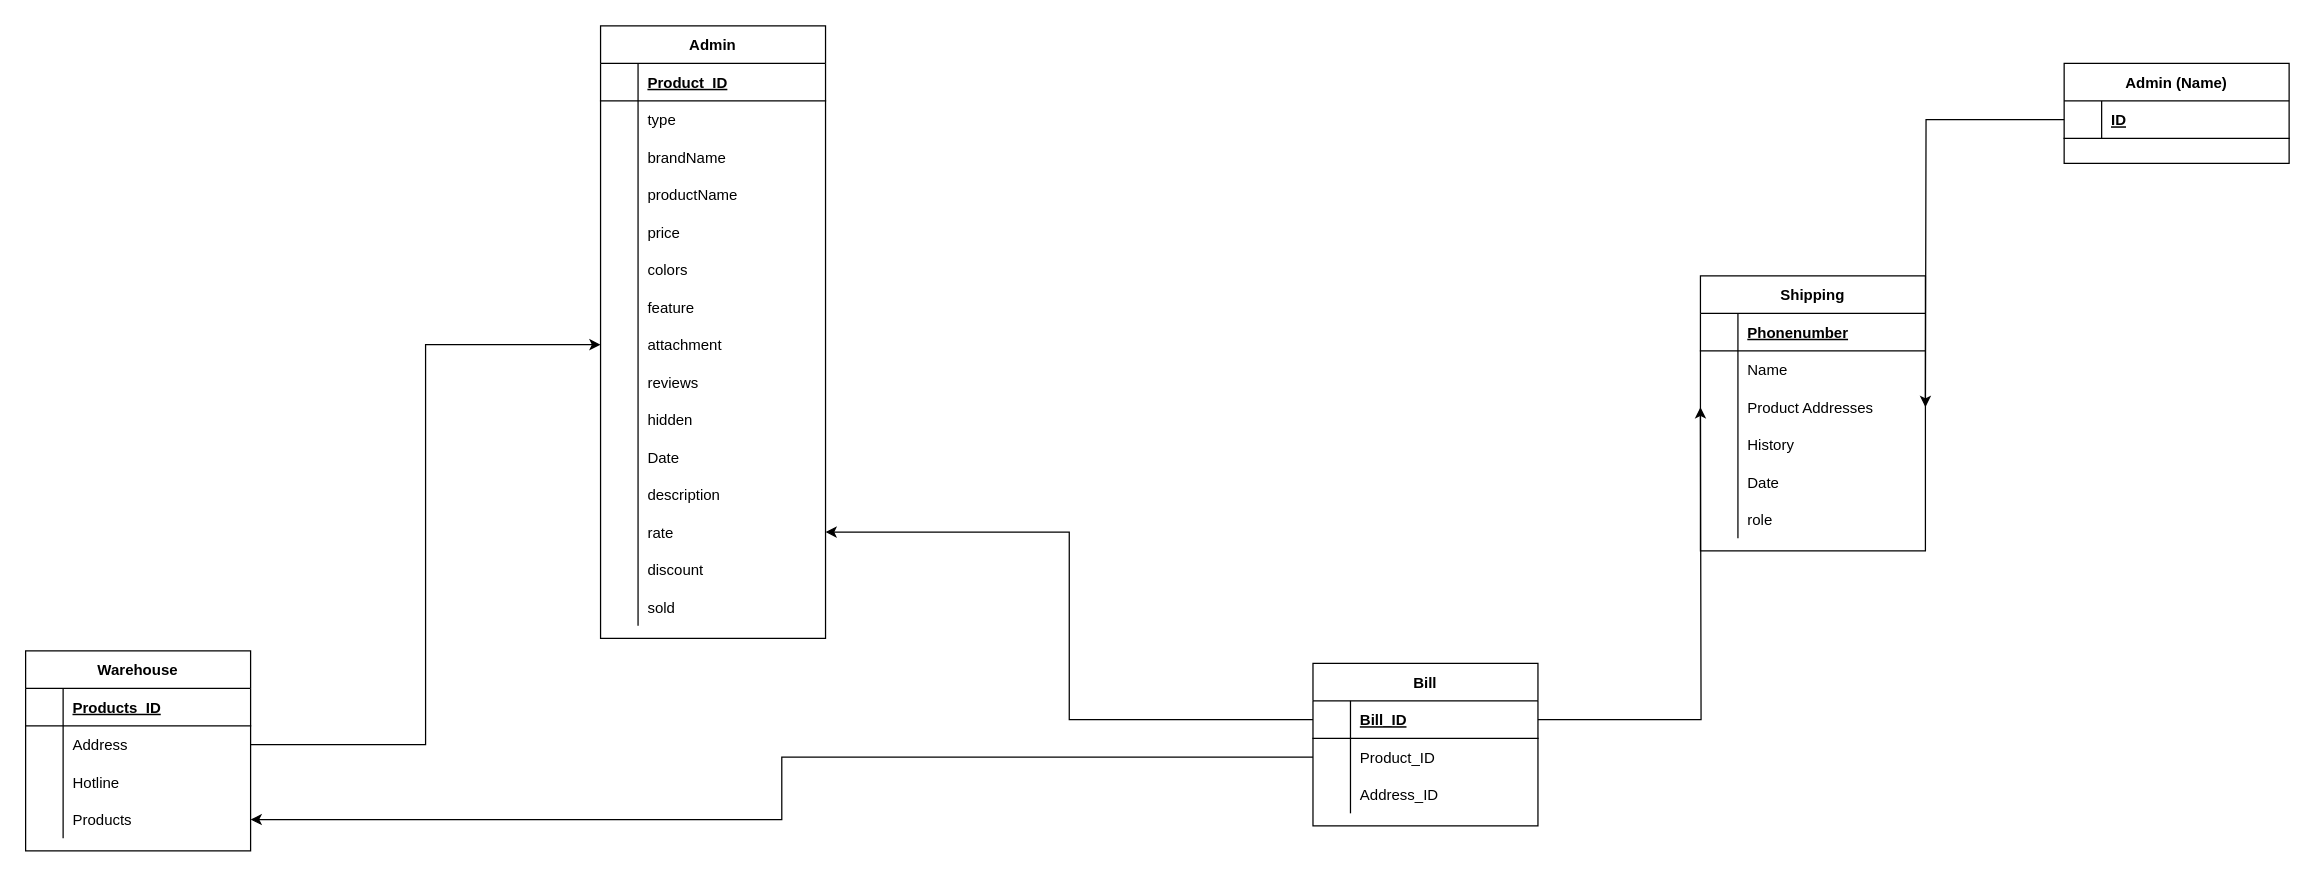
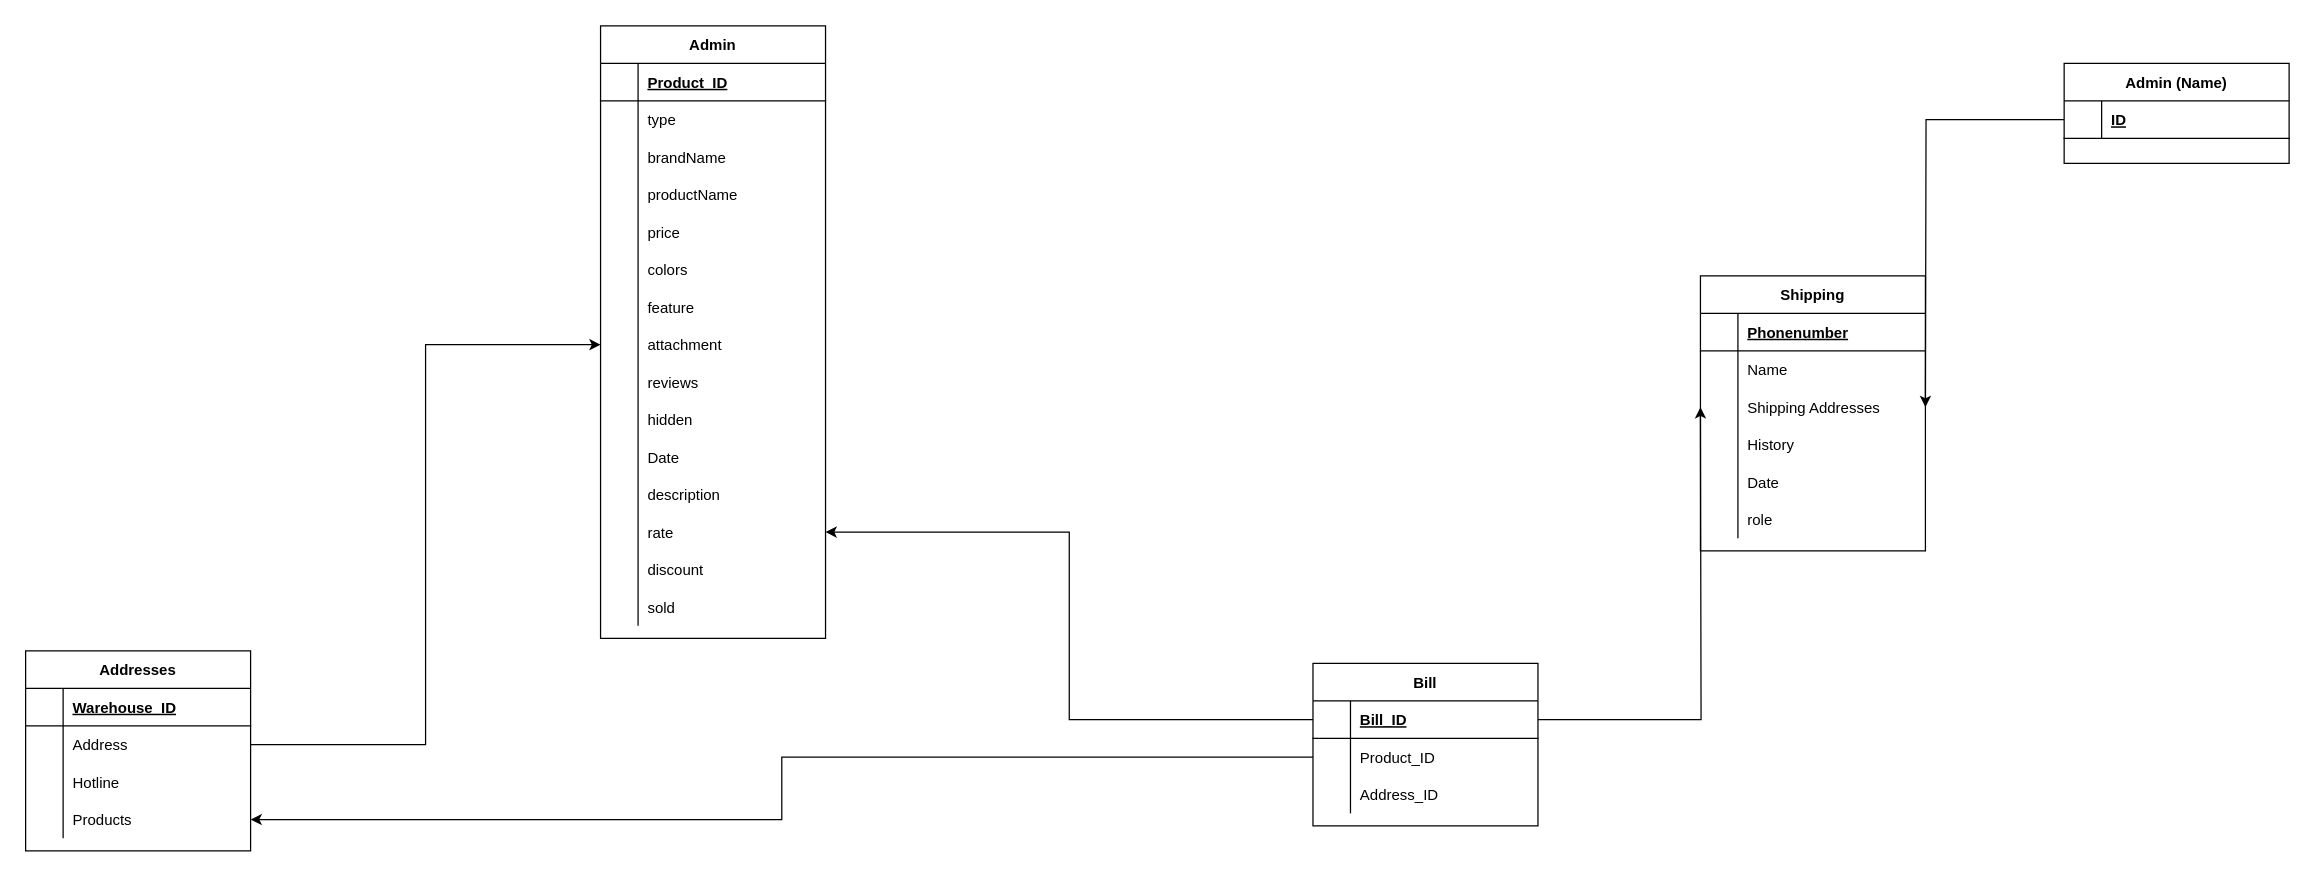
- <mxCell id="57" value="Product Addresses" style="shape=partialRectangle;connectable=0;fillColor=none;top=0;left=0;bottom=0;right=0;align=left;spacingLeft=6;overflow=hidden;" parent="55" vertex="1"><mxGeometry x="30" width="150" height="30" as="geometry"><mxRectangle width="150" height="30" as="alternateBounds" /></mxGeometry></mxCell>
+ <mxCell id="57" value="Shipping Addresses" style="shape=partialRectangle;connectable=0;fillColor=none;top=0;left=0;bottom=0;right=0;align=left;spacingLeft=6;overflow=hidden;" parent="55" vertex="1"><mxGeometry x="30" width="150" height="30" as="geometry"><mxRectangle width="150" height="30" as="alternateBounds" /></mxGeometry></mxCell>
- <mxCell id="67" value="Warehouse" style="shape=table;startSize=30;container=1;collapsible=1;childLayout=tableLayout;fixedRows=1;rowLines=0;fontStyle=1;align=center;resizeLast=1;" parent="1" vertex="1"><mxGeometry x="20" y="520" width="180" height="160" as="geometry" /></mxCell>
+ <mxCell id="67" value="Addresses" style="shape=table;startSize=30;container=1;collapsible=1;childLayout=tableLayout;fixedRows=1;rowLines=0;fontStyle=1;align=center;resizeLast=1;" parent="1" vertex="1"><mxGeometry x="20" y="520" width="180" height="160" as="geometry" /></mxCell>
- <mxCell id="70" value="Products_ID" style="shape=partialRectangle;connectable=0;fillColor=none;top=0;left=0;bottom=0;right=0;align=left;spacingLeft=6;fontStyle=5;overflow=hidden;" parent="68" vertex="1"><mxGeometry x="30" width="150" height="30" as="geometry"><mxRectangle width="150" height="30" as="alternateBounds" /></mxGeometry></mxCell>
+ <mxCell id="70" value="Warehouse_ID" style="shape=partialRectangle;connectable=0;fillColor=none;top=0;left=0;bottom=0;right=0;align=left;spacingLeft=6;fontStyle=5;overflow=hidden;" parent="68" vertex="1"><mxGeometry x="30" width="150" height="30" as="geometry"><mxRectangle width="150" height="30" as="alternateBounds" /></mxGeometry></mxCell>
